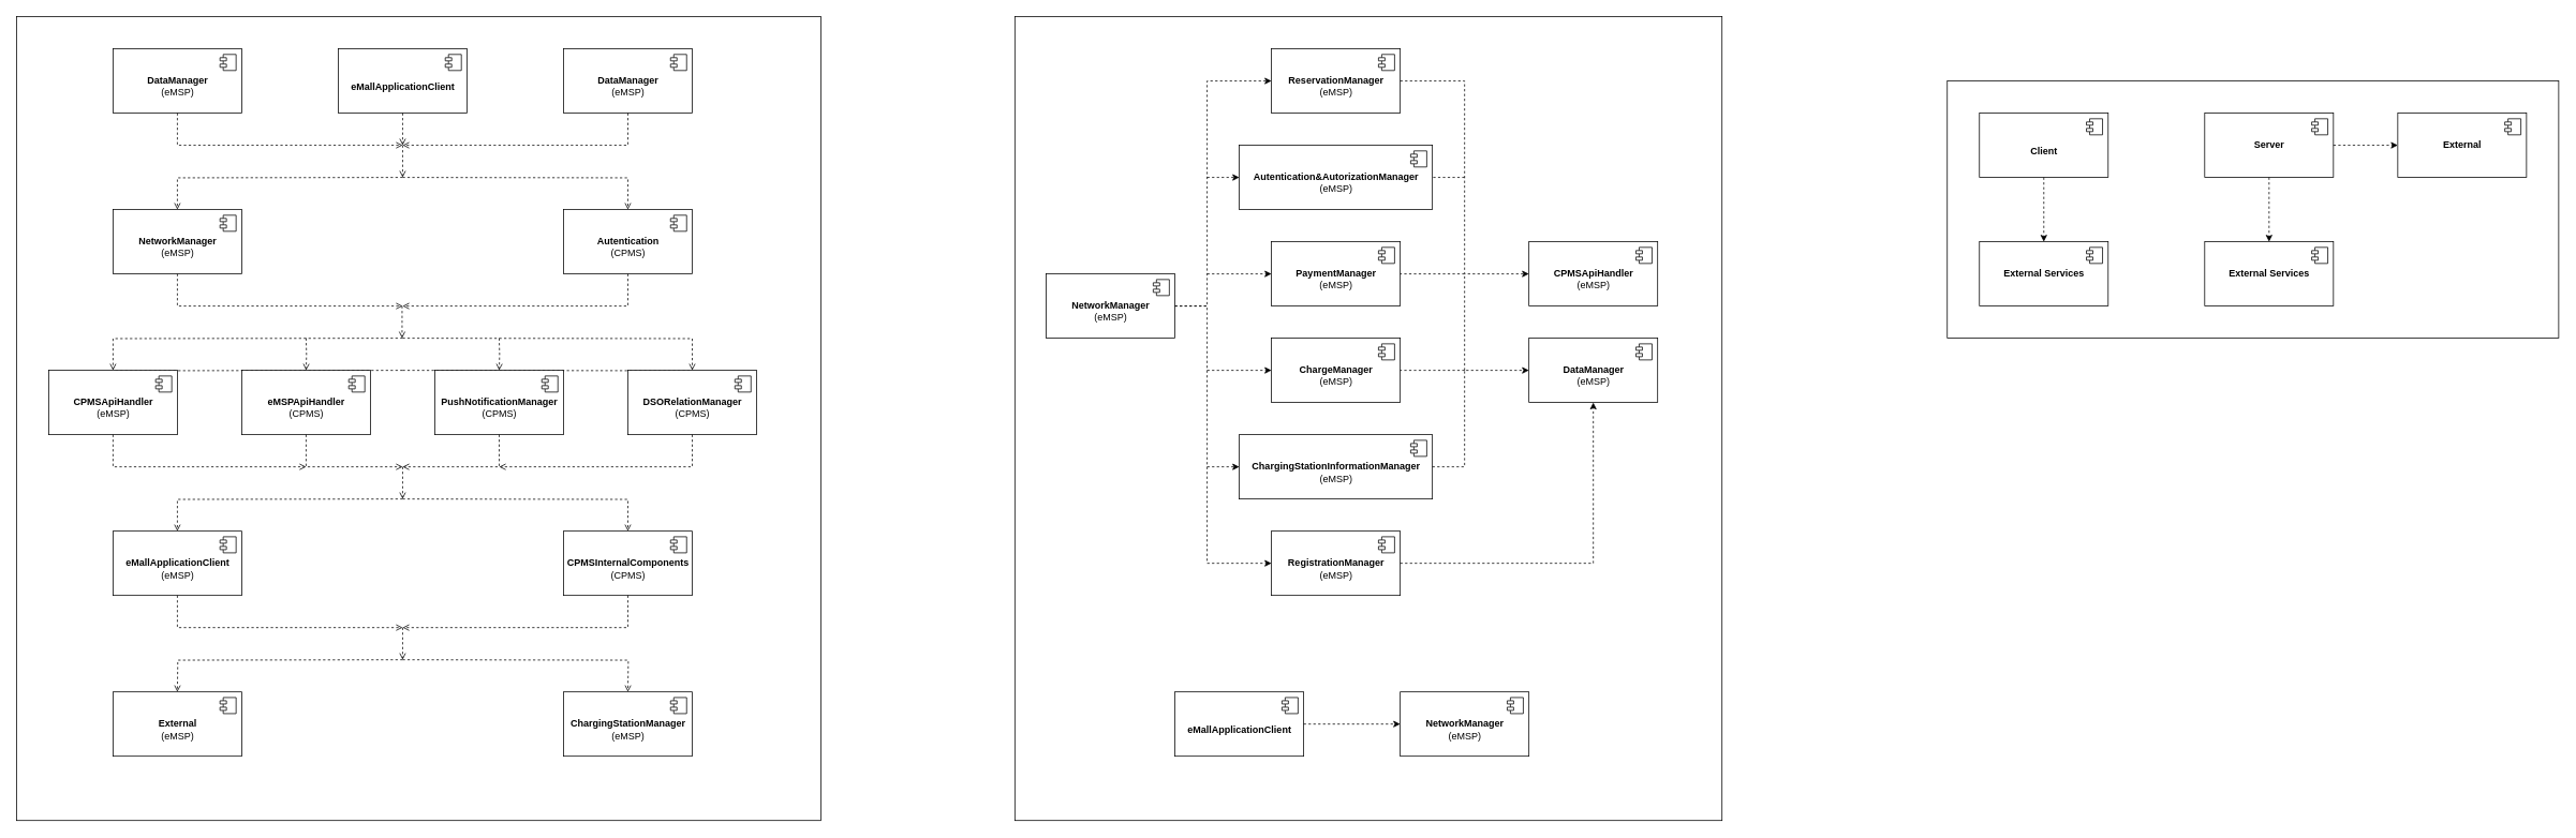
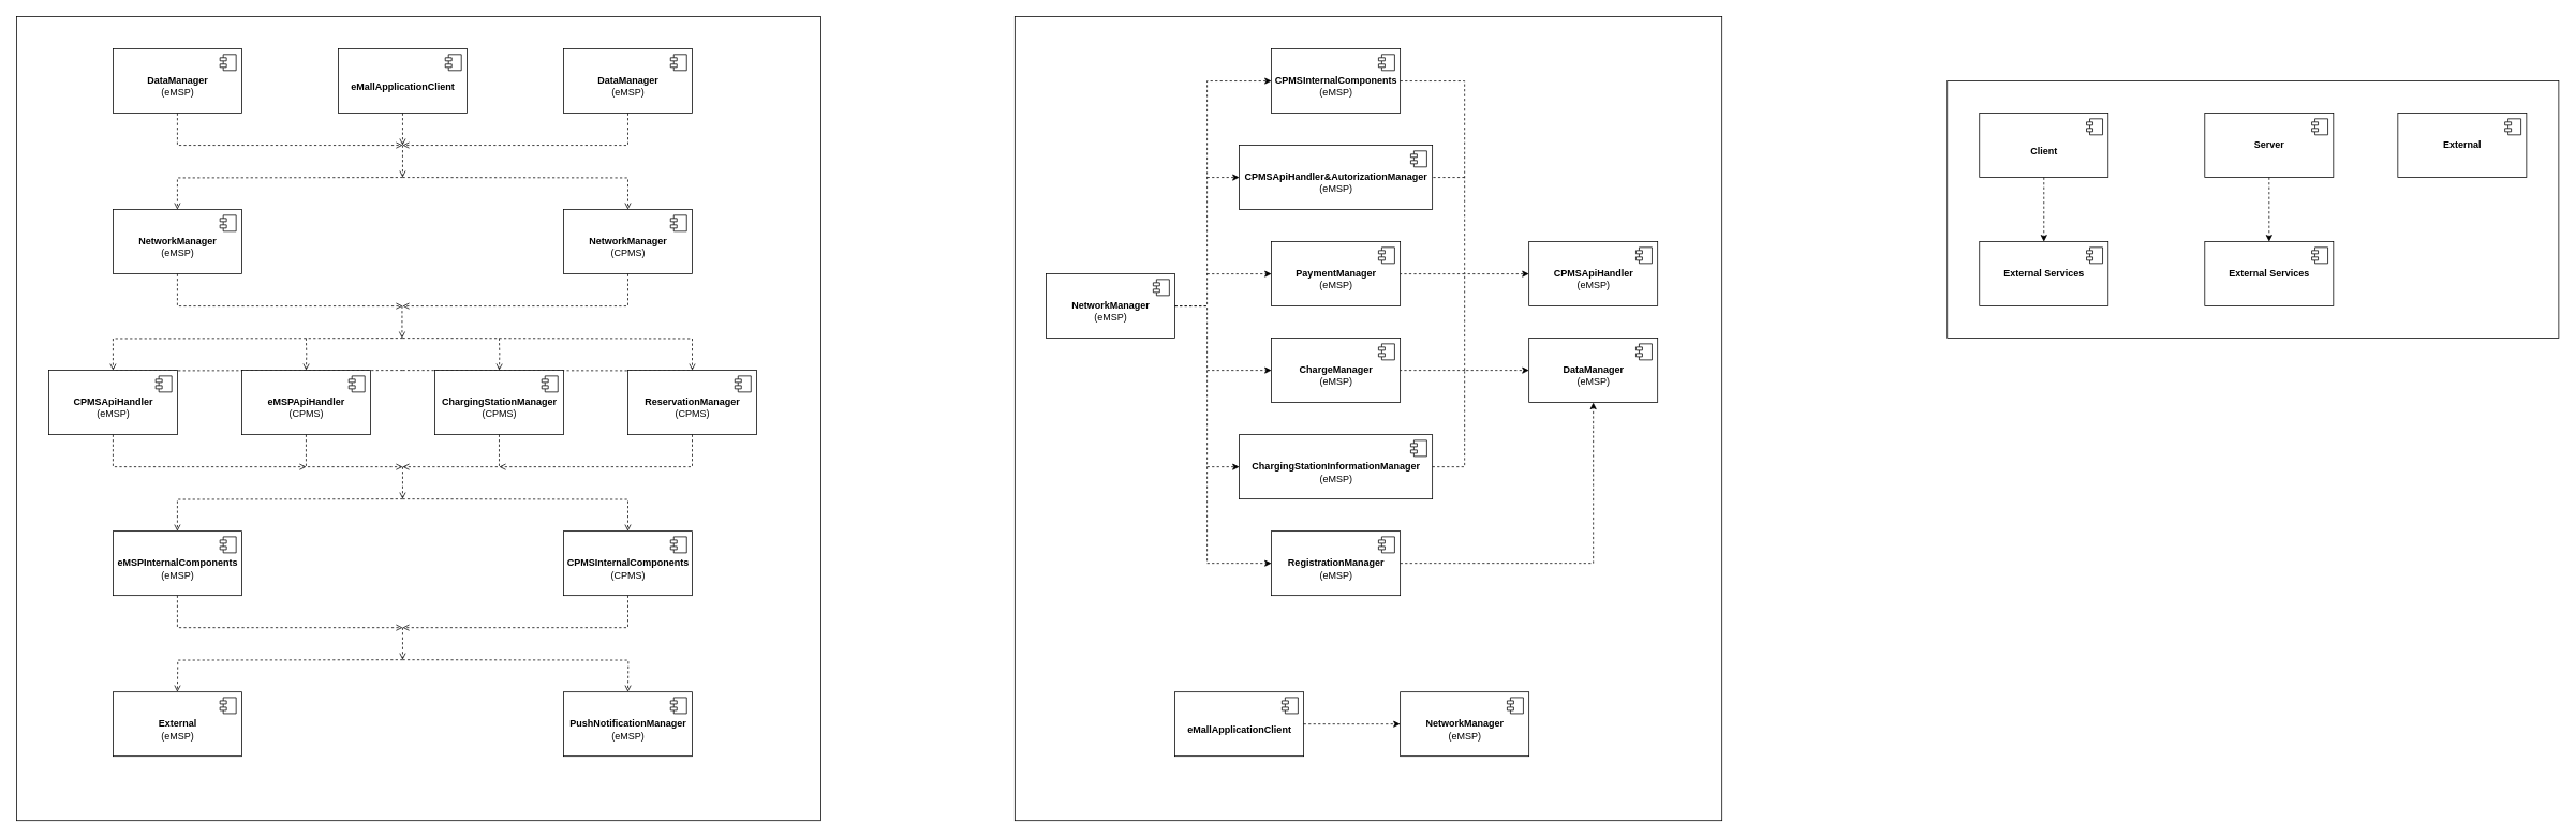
- <mxCell id="64" value="&lt;br&gt;&lt;b&gt;ReservationManager&lt;br&gt;&lt;/b&gt;(eMSP)" style="html=1;dropTarget=0;" vertex="1" parent="1"><mxGeometry x="1580" y="60" width="160" height="80" as="geometry" /></mxCell>
+ <mxCell id="64" value="&lt;br&gt;&lt;b&gt;CPMSInternalComponents&lt;br&gt;&lt;/b&gt;(eMSP)" style="html=1;dropTarget=0;" vertex="1" parent="1"><mxGeometry x="1580" y="60" width="160" height="80" as="geometry" /></mxCell>
- <mxCell id="106" value="" style="endArrow=classic;html=1;rounded=0;dashed=1;exitX=1;exitY=0.5;exitDx=0;exitDy=0;entryX=0;entryY=0.5;entryDx=0;entryDy=0;" edge="1" parent="1" source="98" target="104"><mxGeometry width="50" height="50" relative="1" as="geometry"><mxPoint x="2630" y="190" as="sourcePoint" /><mxPoint x="2750" y="190" as="targetPoint" /></mxGeometry></mxCell>
- <mxCell id="70" value="&lt;br&gt;&lt;b&gt;Autentication&amp;amp;AutorizationManager&lt;br&gt;&lt;/b&gt;(eMSP)" style="html=1;dropTarget=0;" vertex="1" parent="1"><mxGeometry x="1540" y="180" width="240" height="80" as="geometry" /></mxCell>
+ <mxCell id="70" value="&lt;br&gt;&lt;b&gt;CPMSApiHandler&amp;amp;AutorizationManager&lt;br&gt;&lt;/b&gt;(eMSP)" style="html=1;dropTarget=0;" vertex="1" parent="1"><mxGeometry x="1540" y="180" width="240" height="80" as="geometry" /></mxCell>
- <mxCell id="13" value="&lt;br&gt;&lt;b&gt;Autentication&lt;br&gt;&lt;/b&gt;(CPMS)" style="html=1;dropTarget=0;" vertex="1" parent="1"><mxGeometry x="700" y="260" width="160" height="80" as="geometry" /></mxCell>
+ <mxCell id="13" value="&lt;br&gt;&lt;b&gt;NetworkManager&lt;br&gt;&lt;/b&gt;(CPMS)" style="html=1;dropTarget=0;" vertex="1" parent="1"><mxGeometry x="700" y="260" width="160" height="80" as="geometry" /></mxCell>
- <mxCell id="48" value="&lt;br&gt;&lt;b&gt;PushNotificationManager&lt;br&gt;&lt;/b&gt;(CPMS)" style="html=1;dropTarget=0;" vertex="1" parent="1"><mxGeometry x="540" y="460" width="160" height="80" as="geometry" /></mxCell>
+ <mxCell id="48" value="&lt;br&gt;&lt;b&gt;ChargingStationManager&lt;br&gt;&lt;/b&gt;(CPMS)" style="html=1;dropTarget=0;" vertex="1" parent="1"><mxGeometry x="540" y="460" width="160" height="80" as="geometry" /></mxCell>
- <mxCell id="50" value="&lt;br&gt;&lt;b&gt;DSORelationManager&lt;br&gt;&lt;/b&gt;(CPMS)" style="html=1;dropTarget=0;" vertex="1" parent="1"><mxGeometry x="780" y="460" width="160" height="80" as="geometry" /></mxCell>
+ <mxCell id="50" value="&lt;br&gt;&lt;b&gt;ReservationManager&lt;br&gt;&lt;/b&gt;(CPMS)" style="html=1;dropTarget=0;" vertex="1" parent="1"><mxGeometry x="780" y="460" width="160" height="80" as="geometry" /></mxCell>
- <mxCell id="15" value="&lt;br&gt;&lt;b&gt;eMallApplicationClient&lt;br&gt;&lt;/b&gt;(eMSP)" style="html=1;dropTarget=0;" vertex="1" parent="1"><mxGeometry x="140" y="660" width="160" height="80" as="geometry" /></mxCell>
+ <mxCell id="15" value="&lt;br&gt;&lt;b&gt;eMSPInternalComponents&lt;br&gt;&lt;/b&gt;(eMSP)" style="html=1;dropTarget=0;" vertex="1" parent="1"><mxGeometry x="140" y="660" width="160" height="80" as="geometry" /></mxCell>
- <mxCell id="21" value="&lt;br&gt;&lt;b&gt;ChargingStationManager&lt;br&gt;&lt;/b&gt;(eMSP)" style="html=1;dropTarget=0;" vertex="1" parent="1"><mxGeometry x="700" y="860" width="160" height="80" as="geometry" /></mxCell>
+ <mxCell id="21" value="&lt;br&gt;&lt;b&gt;PushNotificationManager&lt;br&gt;&lt;/b&gt;(eMSP)" style="html=1;dropTarget=0;" vertex="1" parent="1"><mxGeometry x="700" y="860" width="160" height="80" as="geometry" /></mxCell>
